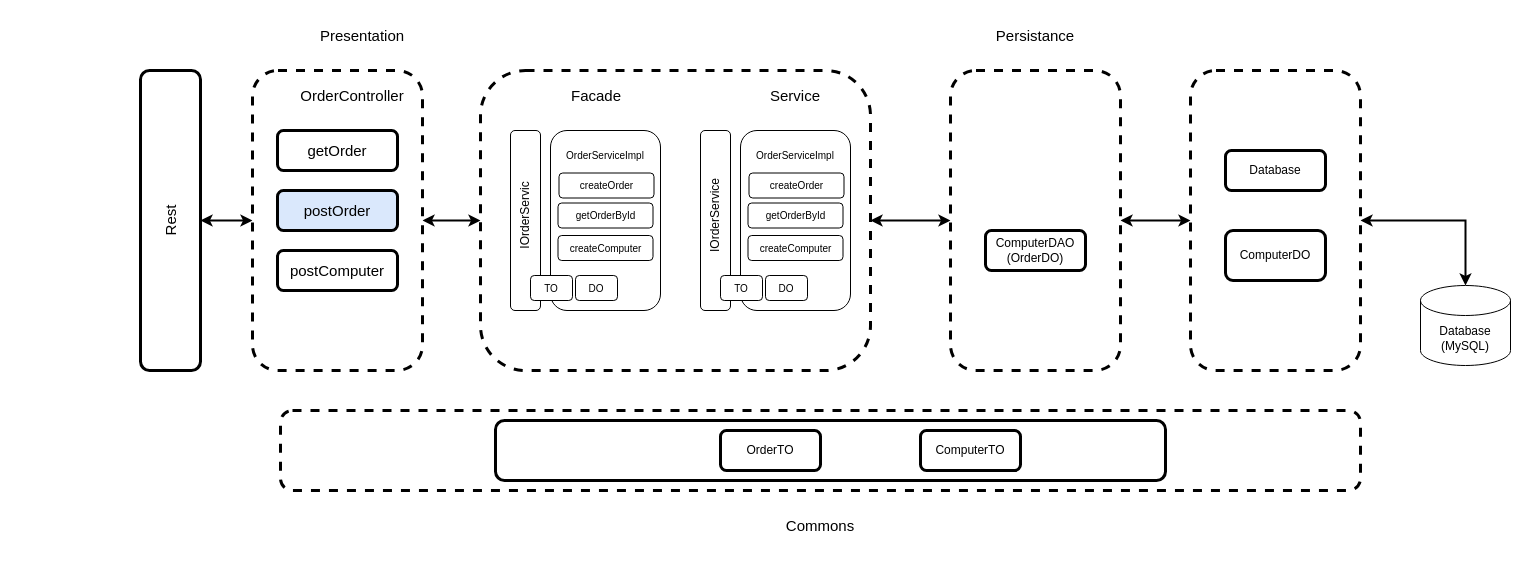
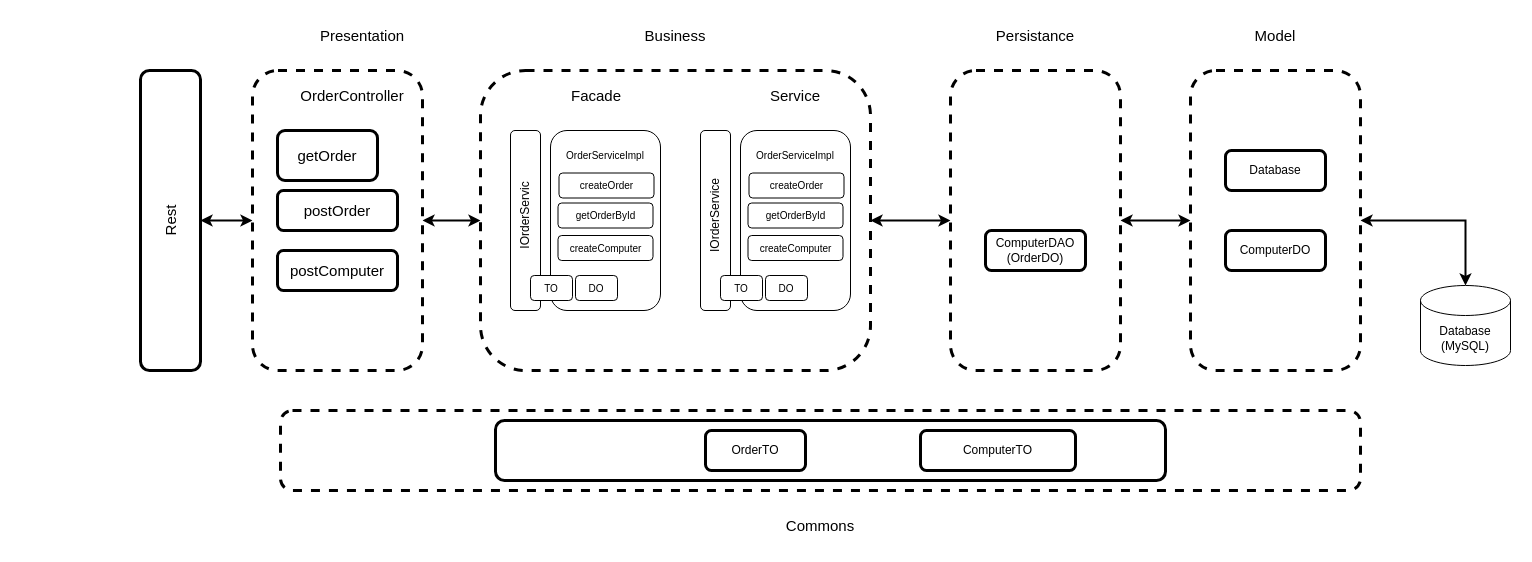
+ <mxCell id="20" value="&lt;font style=&quot;font-size: 15px;&quot;&gt;Business&lt;br&gt;&lt;/font&gt;" style="text;html=1;strokeColor=none;fillColor=none;align=center;verticalAlign=middle;whiteSpace=wrap;rounded=0;" vertex="1" parent="1"><mxGeometry x="645" y="20" width="60" height="30" as="geometry" /></mxCell>
+ <mxCell id="18" value="&lt;font style=&quot;font-size: 15px;&quot;&gt;Model&lt;/font&gt;" style="text;html=1;strokeColor=none;fillColor=none;align=center;verticalAlign=middle;whiteSpace=wrap;rounded=0;" vertex="1" parent="1"><mxGeometry x="1245" y="20" width="60" height="30" as="geometry" /></mxCell>
- <mxCell id="23" value="getOrder" style="rounded=1;whiteSpace=wrap;html=1;fontSize=15;strokeWidth=3;" vertex="1" parent="1"><mxGeometry x="277" y="130" width="120" height="40" as="geometry" /></mxCell>
+ <mxCell id="23" value="getOrder" style="rounded=1;whiteSpace=wrap;html=1;fontSize=15;strokeWidth=3;" vertex="1" parent="1"><mxGeometry x="277" y="130" width="100" height="50" as="geometry" /></mxCell>
- <mxCell id="24" value="postOrder" style="rounded=1;whiteSpace=wrap;html=1;fontSize=15;strokeWidth=3;fillColor=#dae8fc;" vertex="1" parent="1"><mxGeometry x="277" y="190" width="120" height="40" as="geometry" /></mxCell>
+ <mxCell id="24" value="postOrder" style="rounded=1;whiteSpace=wrap;html=1;fontSize=15;strokeWidth=3;" vertex="1" parent="1"><mxGeometry x="277" y="190" width="120" height="40" as="geometry" /></mxCell>
- <mxCell id="27" value="ComputerDO" style="rounded=1;whiteSpace=wrap;html=1;strokeWidth=3;" vertex="1" parent="1"><mxGeometry x="1225" y="230" width="100" height="50" as="geometry" /></mxCell>
+ <mxCell id="27" value="ComputerDO" style="rounded=1;whiteSpace=wrap;html=1;strokeWidth=3;" vertex="1" parent="1"><mxGeometry x="1225" y="230" width="100" height="40" as="geometry" /></mxCell>
- <mxCell id="14" value="OrderTO" style="rounded=1;whiteSpace=wrap;html=1;strokeWidth=3;" vertex="1" parent="1"><mxGeometry x="720" y="430" width="100" height="40" as="geometry" /></mxCell>
+ <mxCell id="14" value="OrderTO" style="rounded=1;whiteSpace=wrap;html=1;strokeWidth=3;" vertex="1" parent="1"><mxGeometry x="705" y="430" width="100" height="40" as="geometry" /></mxCell>
- <mxCell id="15" value="ComputerTO" style="rounded=1;whiteSpace=wrap;html=1;strokeWidth=3;" vertex="1" parent="1"><mxGeometry x="920" y="430" width="100" height="40" as="geometry" /></mxCell>
+ <mxCell id="15" value="ComputerTO" style="rounded=1;whiteSpace=wrap;html=1;strokeWidth=3;" vertex="1" parent="1"><mxGeometry x="920" y="430" width="155" height="40" as="geometry" /></mxCell>
